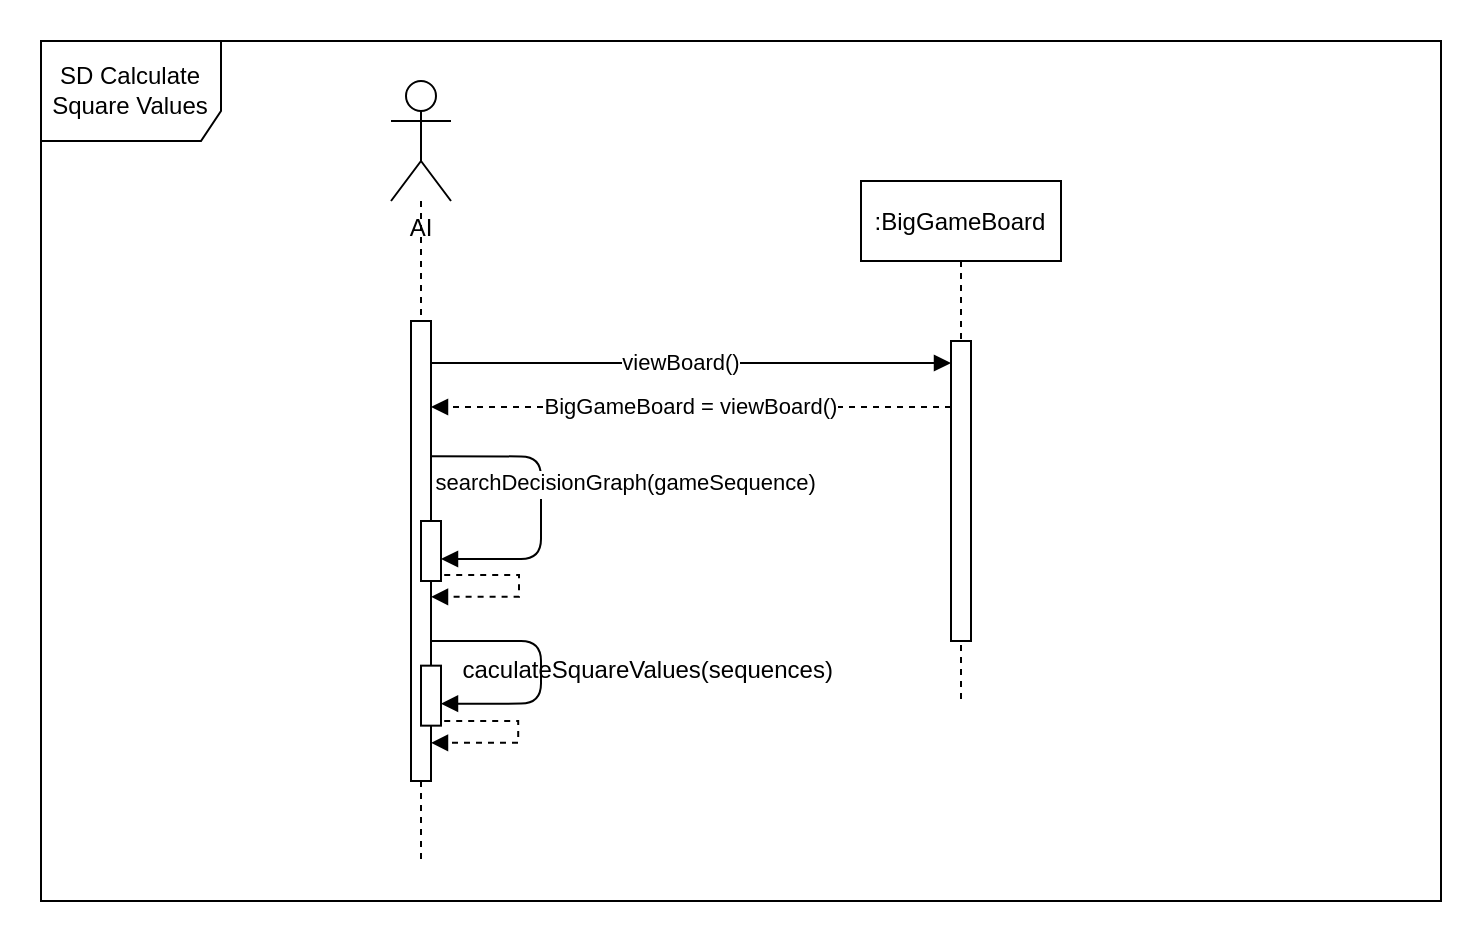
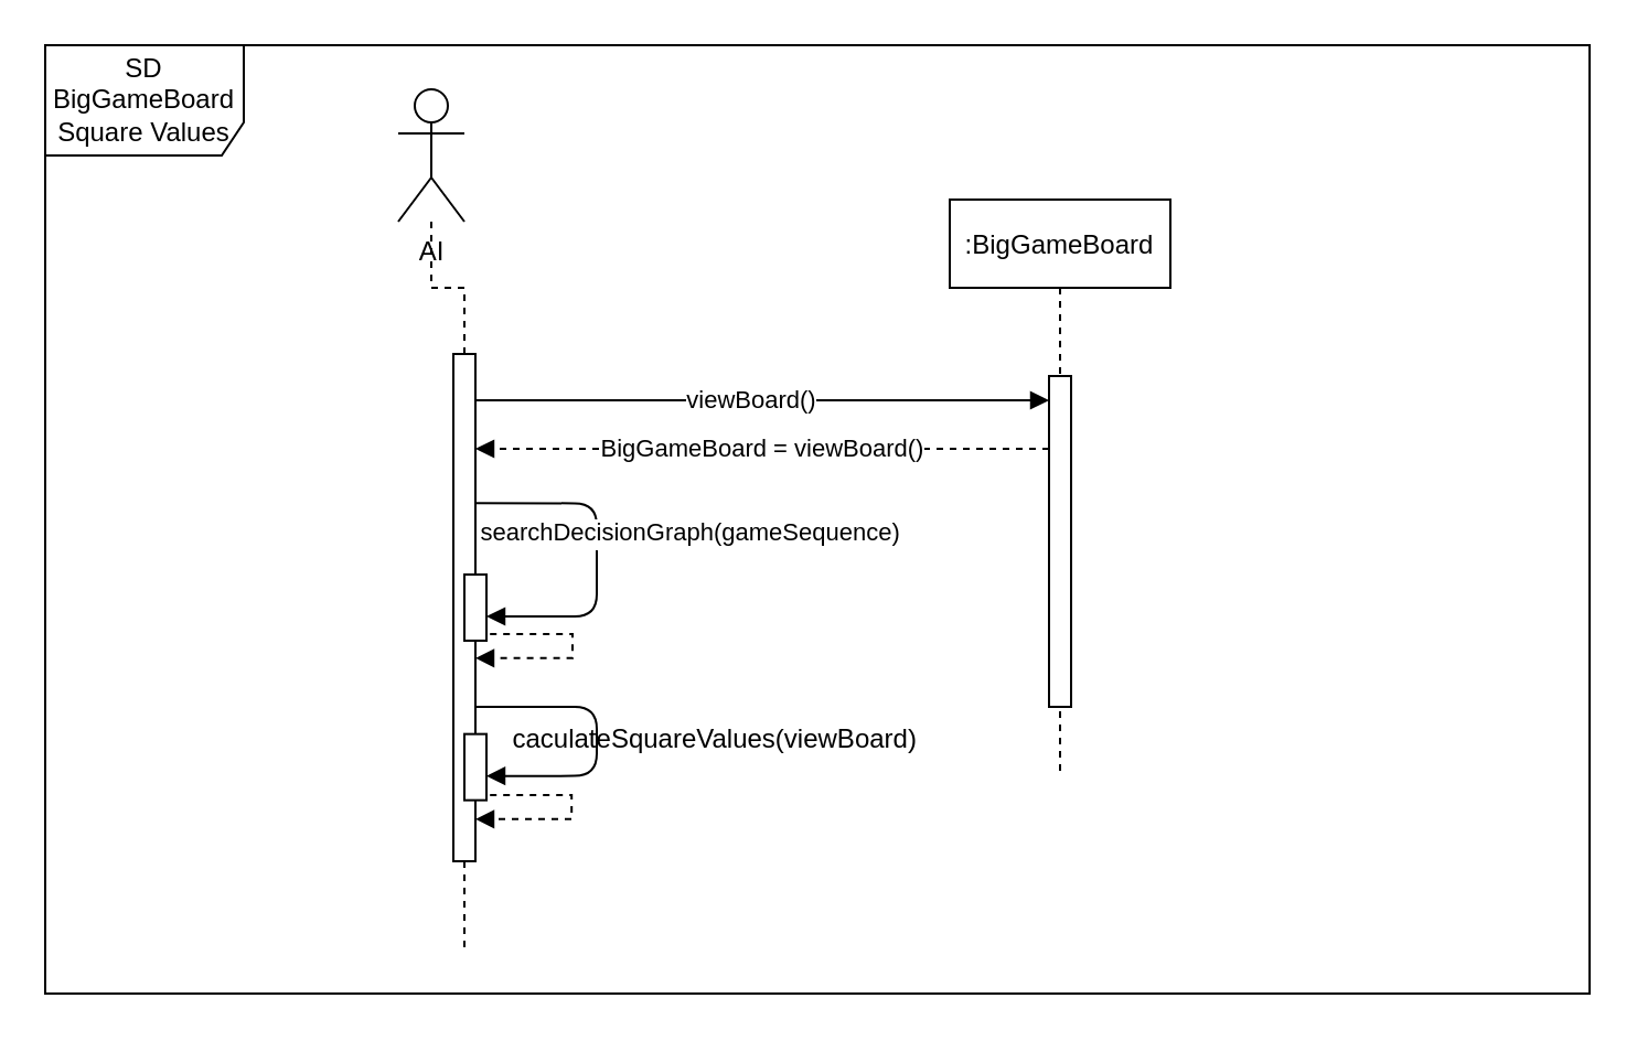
- <mxCell id="5" value="SD Calculate Square Values" style="shape=umlFrame;whiteSpace=wrap;html=1;width=90;height=50;" vertex="1" parent="1"><mxGeometry x="20" y="20" width="700" height="430" as="geometry" /></mxCell>
+ <mxCell id="5" value="SD BigGameBoard Square Values" style="shape=umlFrame;whiteSpace=wrap;html=1;width=90;height=50;" vertex="1" parent="1"><mxGeometry x="20" y="20" width="700" height="430" as="geometry" /></mxCell>
- <mxCell id="7" value="AI" style="shape=umlActor;verticalLabelPosition=bottom;verticalAlign=top;html=1;outlineConnect=0;" vertex="1" parent="1"><mxGeometry x="195" y="40" width="30" height="60" as="geometry" /></mxCell>
+ <mxCell id="7" value="AI" style="shape=umlActor;verticalLabelPosition=bottom;verticalAlign=top;html=1;outlineConnect=0;" vertex="1" parent="1"><mxGeometry x="180" y="40" width="30" height="60" as="geometry" /></mxCell>
- <mxCell id="17" value="&amp;nbsp; &amp;nbsp; &amp;nbsp; &amp;nbsp; &amp;nbsp; &amp;nbsp; &amp;nbsp; &amp;nbsp; &amp;nbsp; &amp;nbsp; caculateSquareValues(sequences)" style="text;html=1;align=center;verticalAlign=middle;resizable=0;points=[];autosize=1;strokeColor=none;fillColor=none;" vertex="1" parent="1"><mxGeometry x="150" y="320" width="280" height="30" as="geometry" /></mxCell>
+ <mxCell id="17" value="&amp;nbsp; &amp;nbsp; &amp;nbsp; &amp;nbsp; &amp;nbsp; &amp;nbsp; &amp;nbsp; &amp;nbsp; &amp;nbsp; &amp;nbsp; caculateSquareValues(viewBoard)" style="text;html=1;align=center;verticalAlign=middle;resizable=0;points=[];autosize=1;strokeColor=none;fillColor=none;" vertex="1" parent="1"><mxGeometry x="150" y="320" width="280" height="30" as="geometry" /></mxCell>
